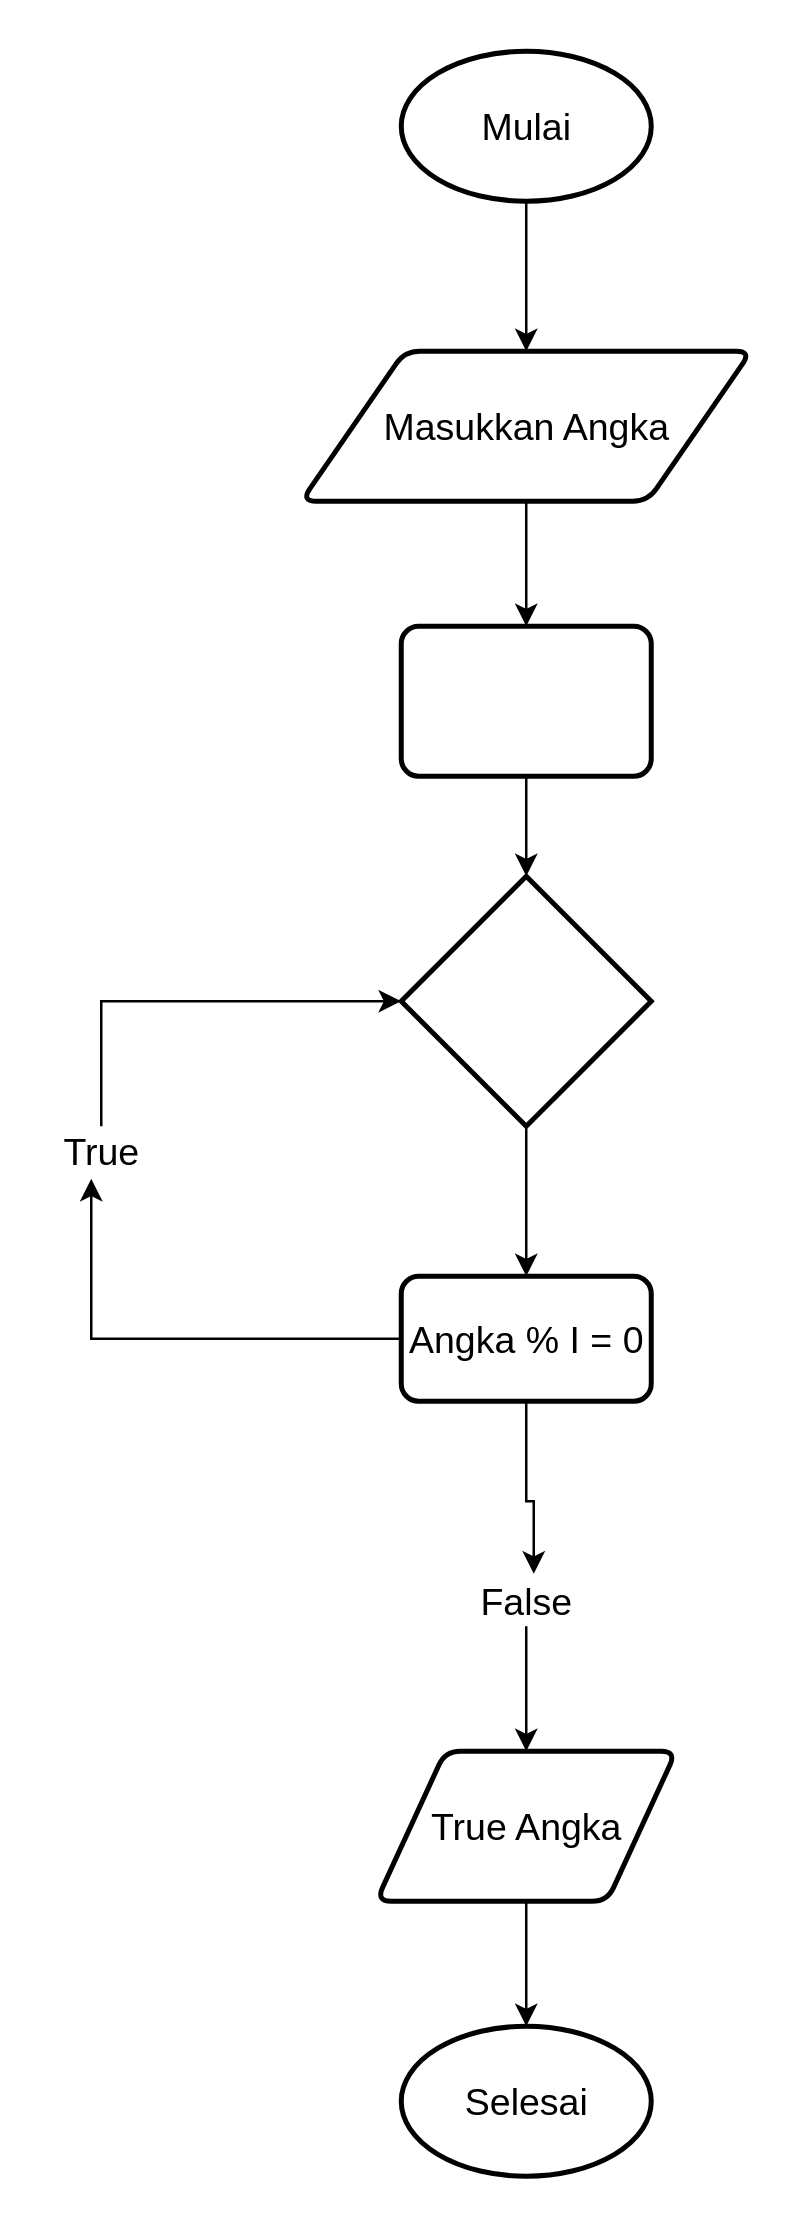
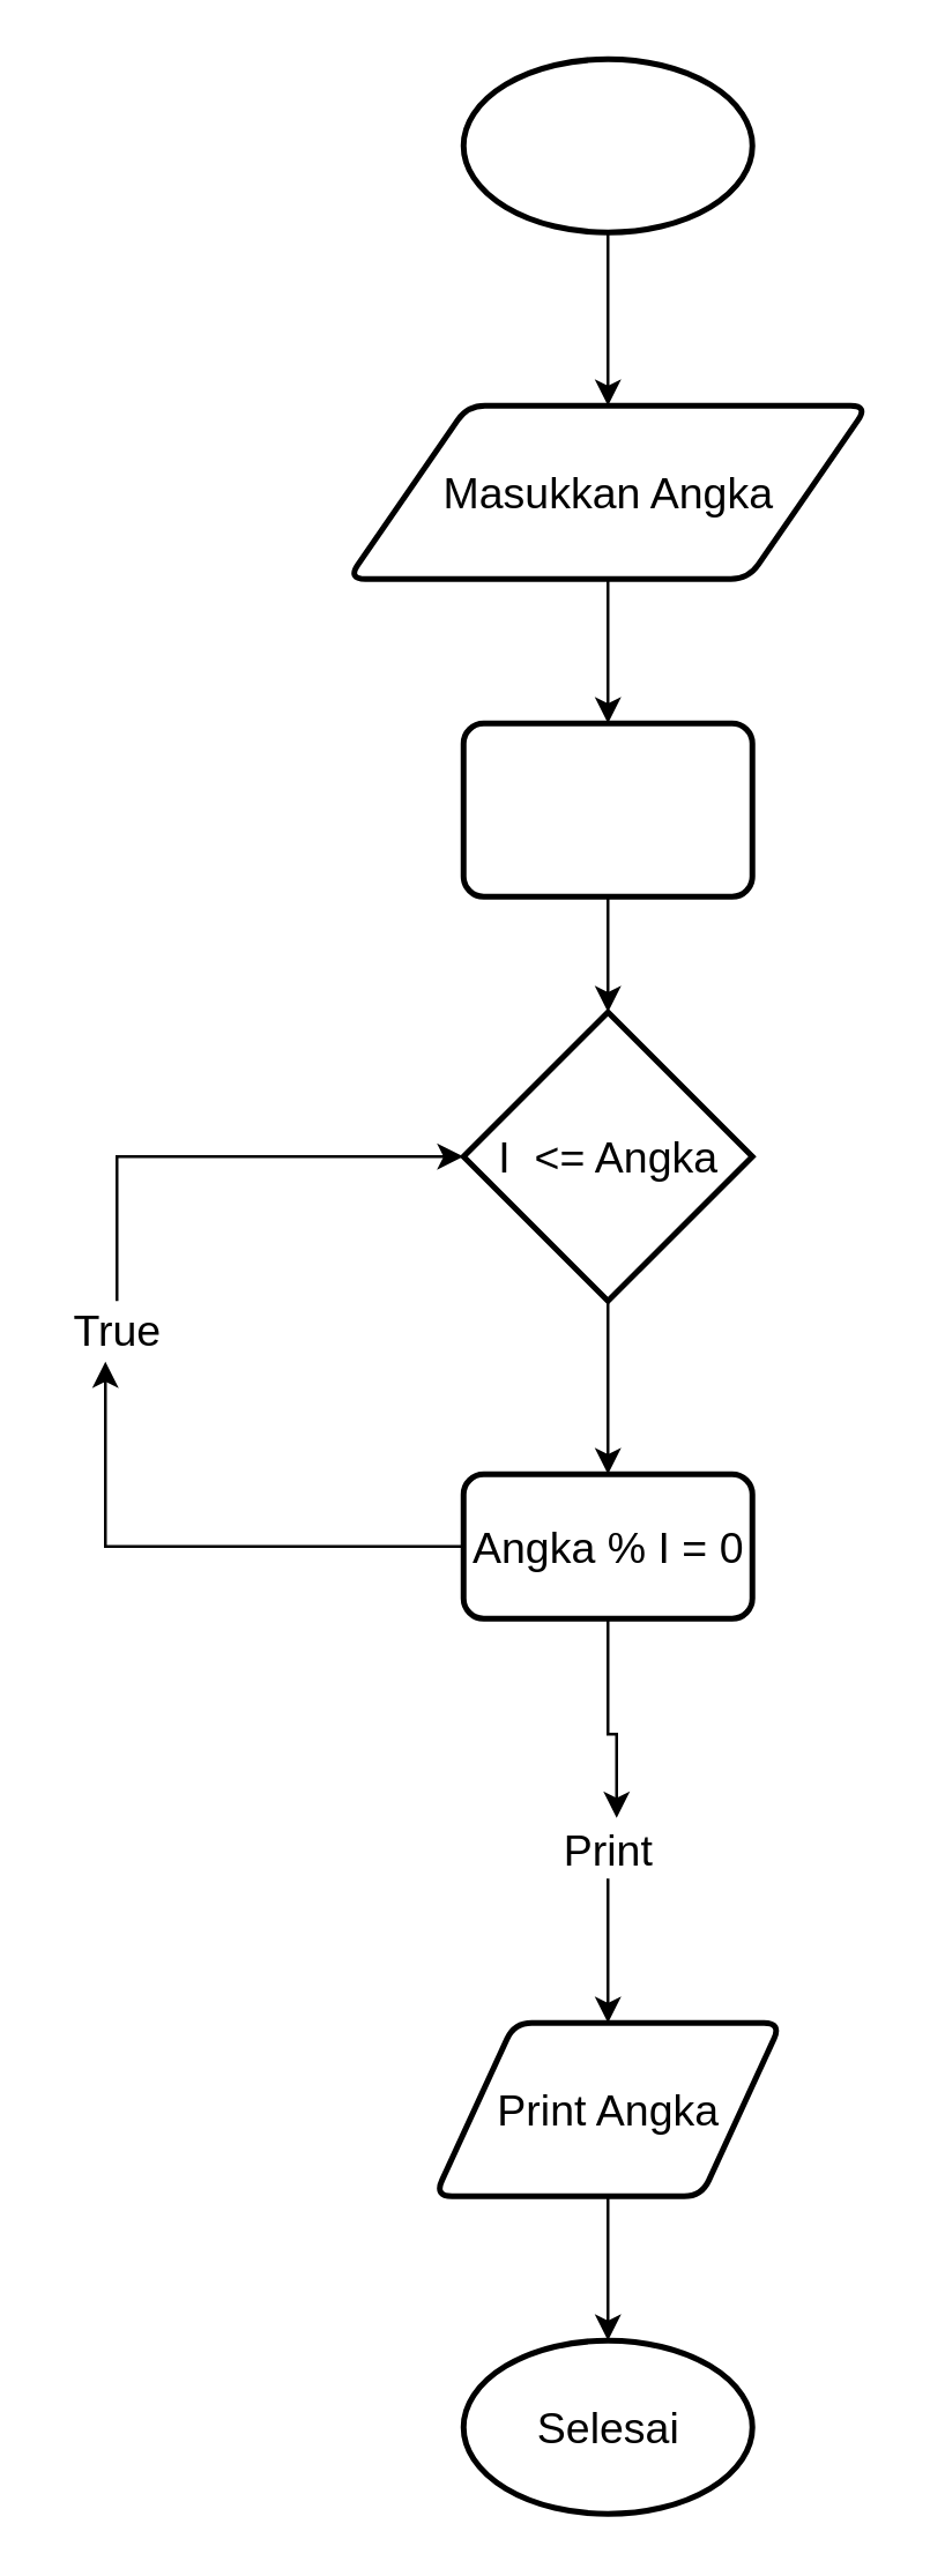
- <mxCell id="16" value="&lt;font style=&quot;font-size: 15px&quot;&gt;Mulai&lt;/font&gt;" style="text;html=1;resizable=0;autosize=1;align=center;verticalAlign=middle;points=[];fillColor=none;strokeColor=none;rounded=0;" vertex="1" parent="1"><mxGeometry x="185" y="40" width="50" height="20" as="geometry" /></mxCell>
+ <mxCell id="18" value="&lt;font style=&quot;font-size: 15px&quot;&gt;I&amp;nbsp; &amp;lt;= Angka&lt;/font&gt;" style="text;html=1;resizable=0;autosize=1;align=center;verticalAlign=middle;points=[];fillColor=none;strokeColor=none;rounded=0;" vertex="1" parent="1"><mxGeometry x="165" y="390" width="90" height="20" as="geometry" /></mxCell>
- <mxCell id="25" value="&lt;font style=&quot;font-size: 15px&quot;&gt;False&lt;/font&gt;" style="text;html=1;resizable=0;autosize=1;align=center;verticalAlign=middle;points=[];fillColor=none;strokeColor=none;rounded=0;" vertex="1" parent="1"><mxGeometry x="185" y="630" width="50" height="20" as="geometry" /></mxCell>
+ <mxCell id="25" value="&lt;font style=&quot;font-size: 15px&quot;&gt;Print&lt;/font&gt;" style="text;html=1;resizable=0;autosize=1;align=center;verticalAlign=middle;points=[];fillColor=none;strokeColor=none;rounded=0;" vertex="1" parent="1"><mxGeometry x="185" y="630" width="50" height="20" as="geometry" /></mxCell>
- <mxCell id="23" value="&lt;font style=&quot;font-size: 15px&quot;&gt;True Angka&lt;/font&gt;" style="text;html=1;resizable=0;autosize=1;align=center;verticalAlign=middle;points=[];fillColor=none;strokeColor=none;rounded=0;" vertex="1" parent="1"><mxGeometry x="165" y="720" width="90" height="20" as="geometry" /></mxCell>
+ <mxCell id="23" value="&lt;font style=&quot;font-size: 15px&quot;&gt;Print Angka&lt;/font&gt;" style="text;html=1;resizable=0;autosize=1;align=center;verticalAlign=middle;points=[];fillColor=none;strokeColor=none;rounded=0;" vertex="1" parent="1"><mxGeometry x="165" y="720" width="90" height="20" as="geometry" /></mxCell>
